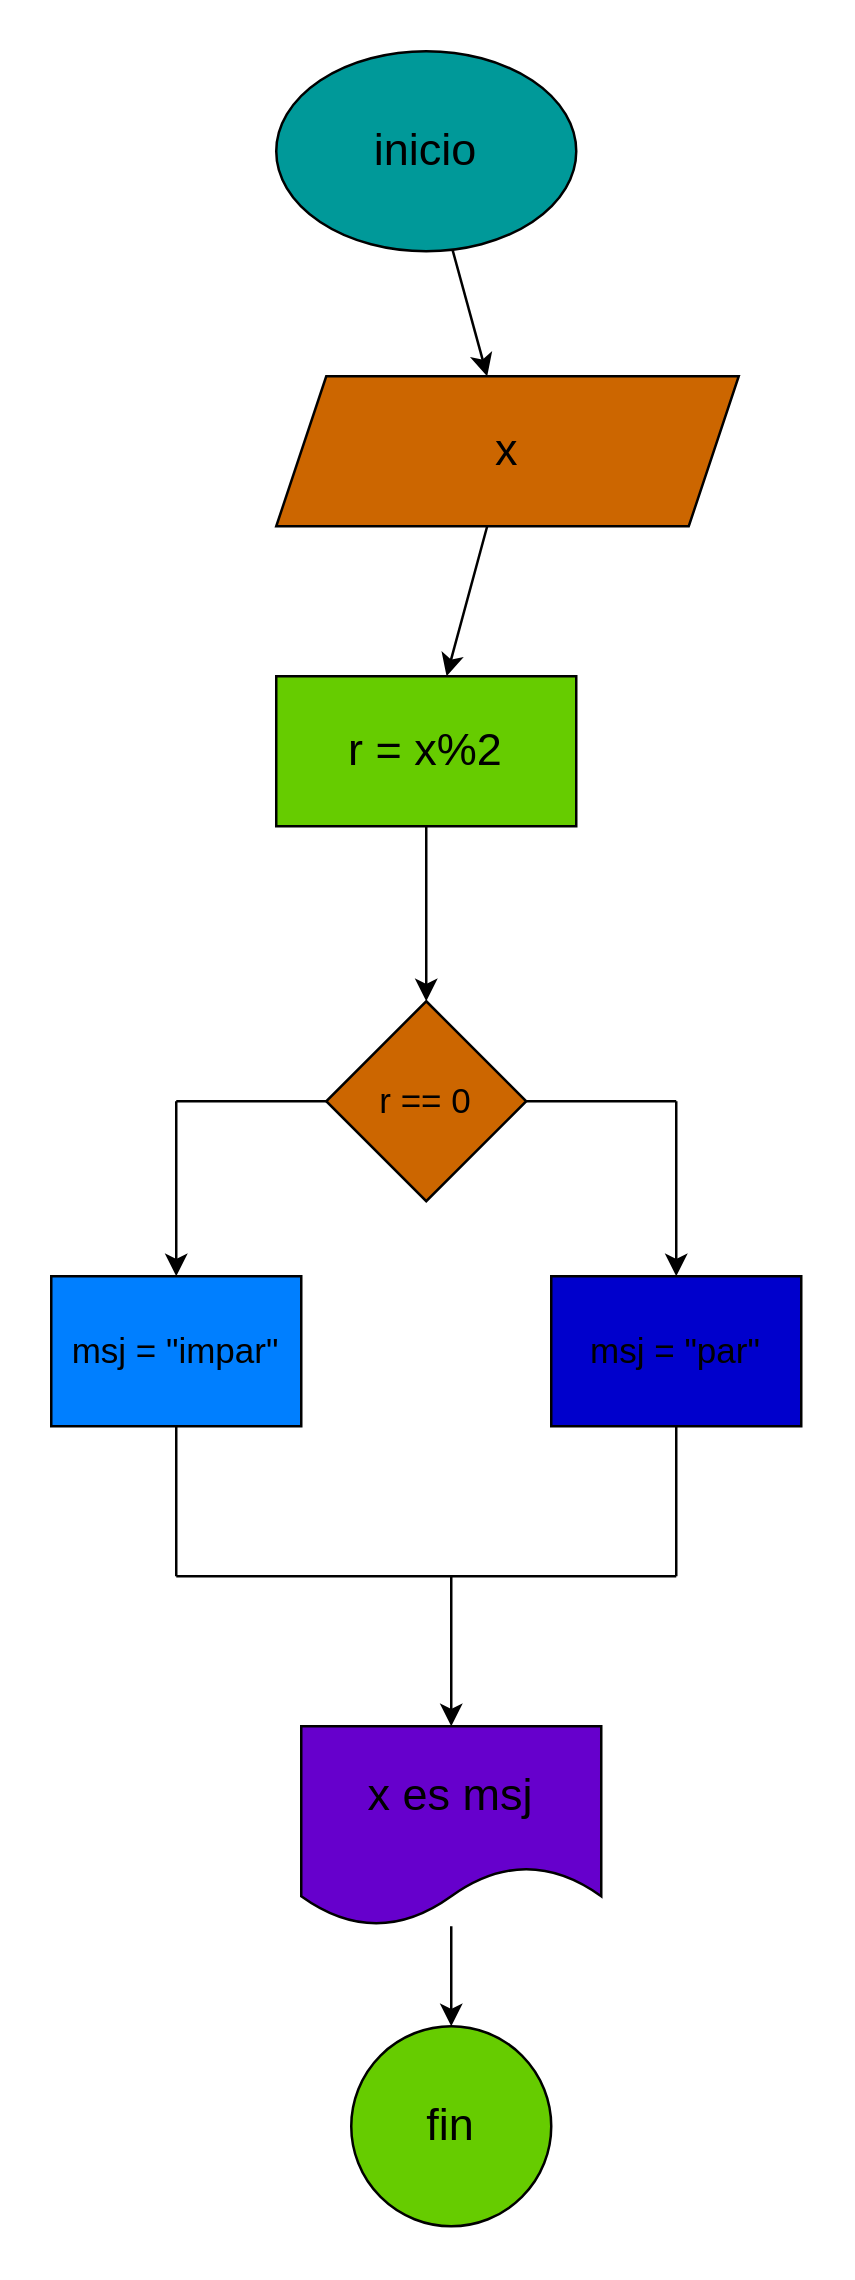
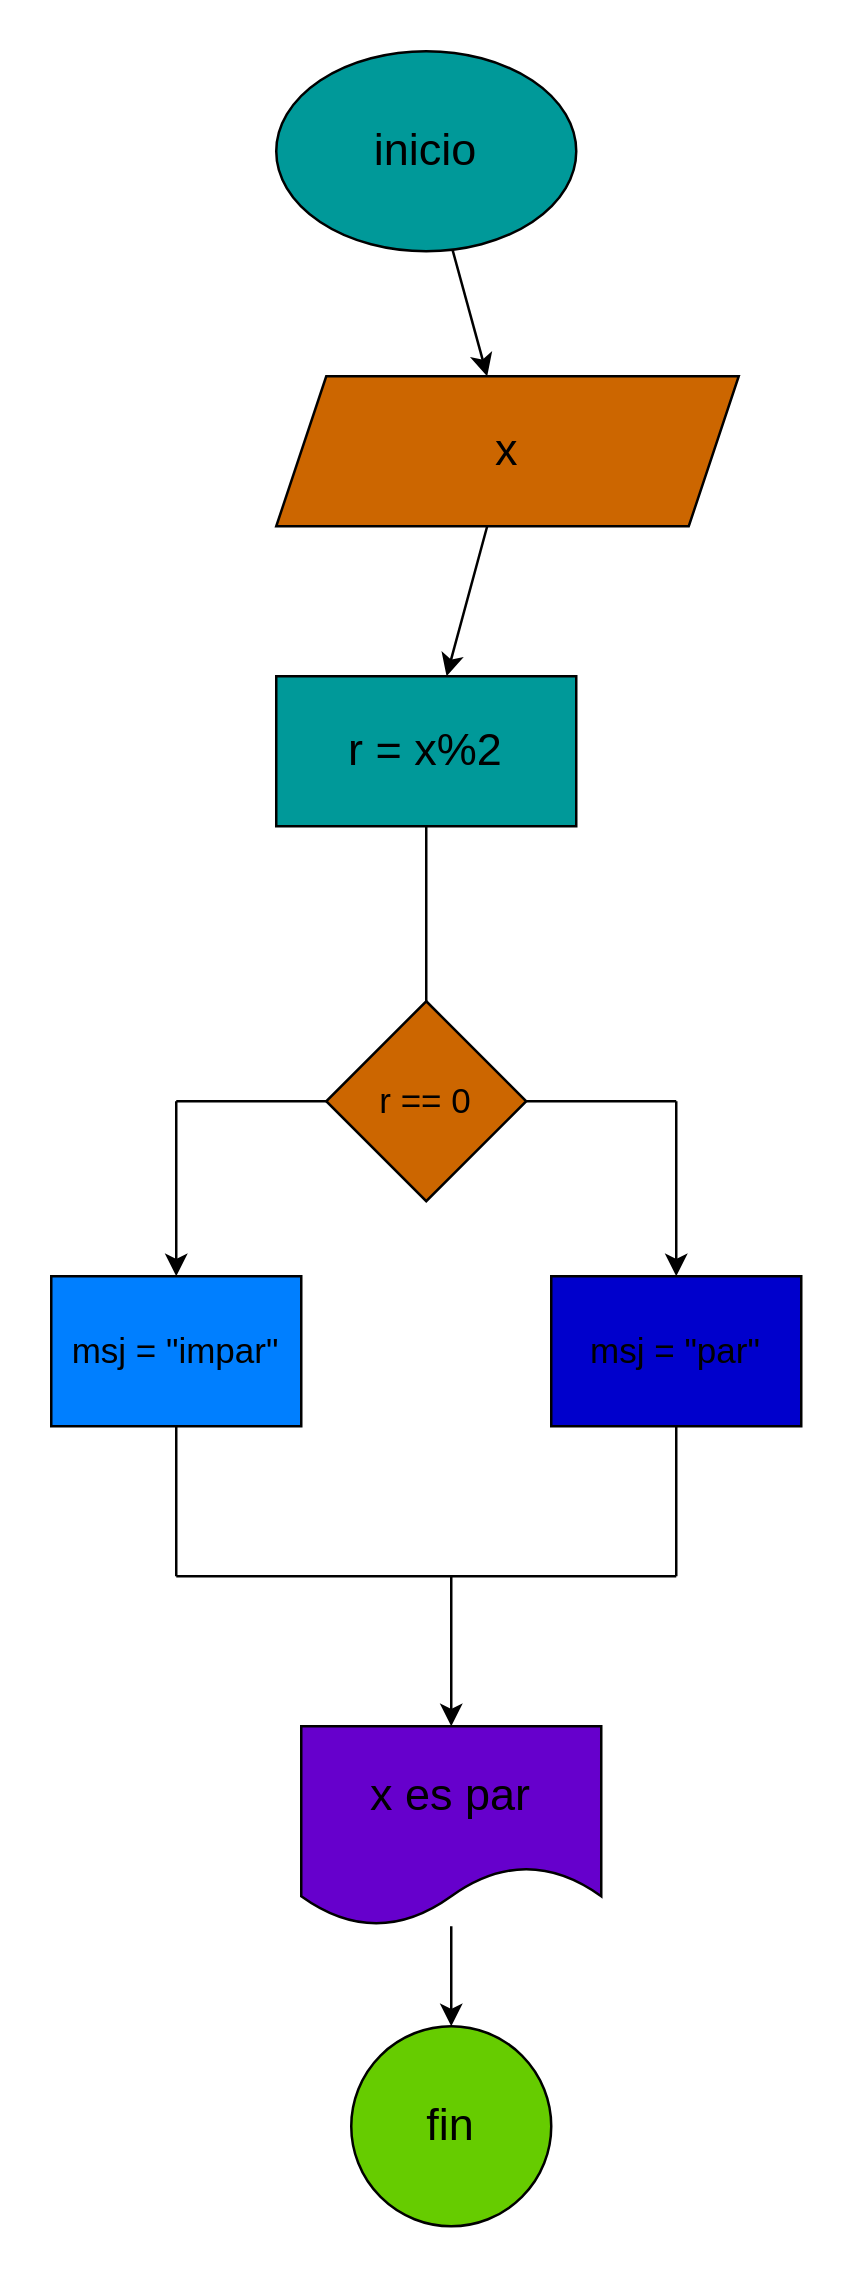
- <mxCell id="7" value="&lt;font style=&quot;font-size: 18px;&quot;&gt;r = x%2&lt;/font&gt;" style="whiteSpace=wrap;html=1;fillColor=#66CC00;" vertex="1" parent="1"><mxGeometry x="110" y="270" width="120" height="60" as="geometry" /></mxCell>
+ <mxCell id="7" value="&lt;font style=&quot;font-size: 18px;&quot;&gt;r = x%2&lt;/font&gt;" style="whiteSpace=wrap;html=1;fillColor=#009999;" vertex="1" parent="1"><mxGeometry x="110" y="270" width="120" height="60" as="geometry" /></mxCell>
- <mxCell id="6" value="" style="edgeStyle=none;html=1;" edge="1" parent="1" source="7" target="8"><mxGeometry relative="1" as="geometry" /></mxCell>
+ <mxCell id="6" value="" style="edgeStyle=none;html=1;endArrow=none;" edge="1" parent="1" source="7" target="8"><mxGeometry relative="1" as="geometry" /></mxCell>
- <mxCell id="20" value="&lt;font style=&quot;font-size: 18px;&quot;&gt;x es msj&lt;/font&gt;" style="shape=document;whiteSpace=wrap;html=1;boundedLbl=1;fillColor=#6600CC;" vertex="1" parent="1"><mxGeometry x="120" y="690" width="120" height="80" as="geometry" /></mxCell>
+ <mxCell id="20" value="&lt;font style=&quot;font-size: 18px;&quot;&gt;x es par&lt;/font&gt;" style="shape=document;whiteSpace=wrap;html=1;boundedLbl=1;fillColor=#6600CC;" vertex="1" parent="1"><mxGeometry x="120" y="690" width="120" height="80" as="geometry" /></mxCell>
